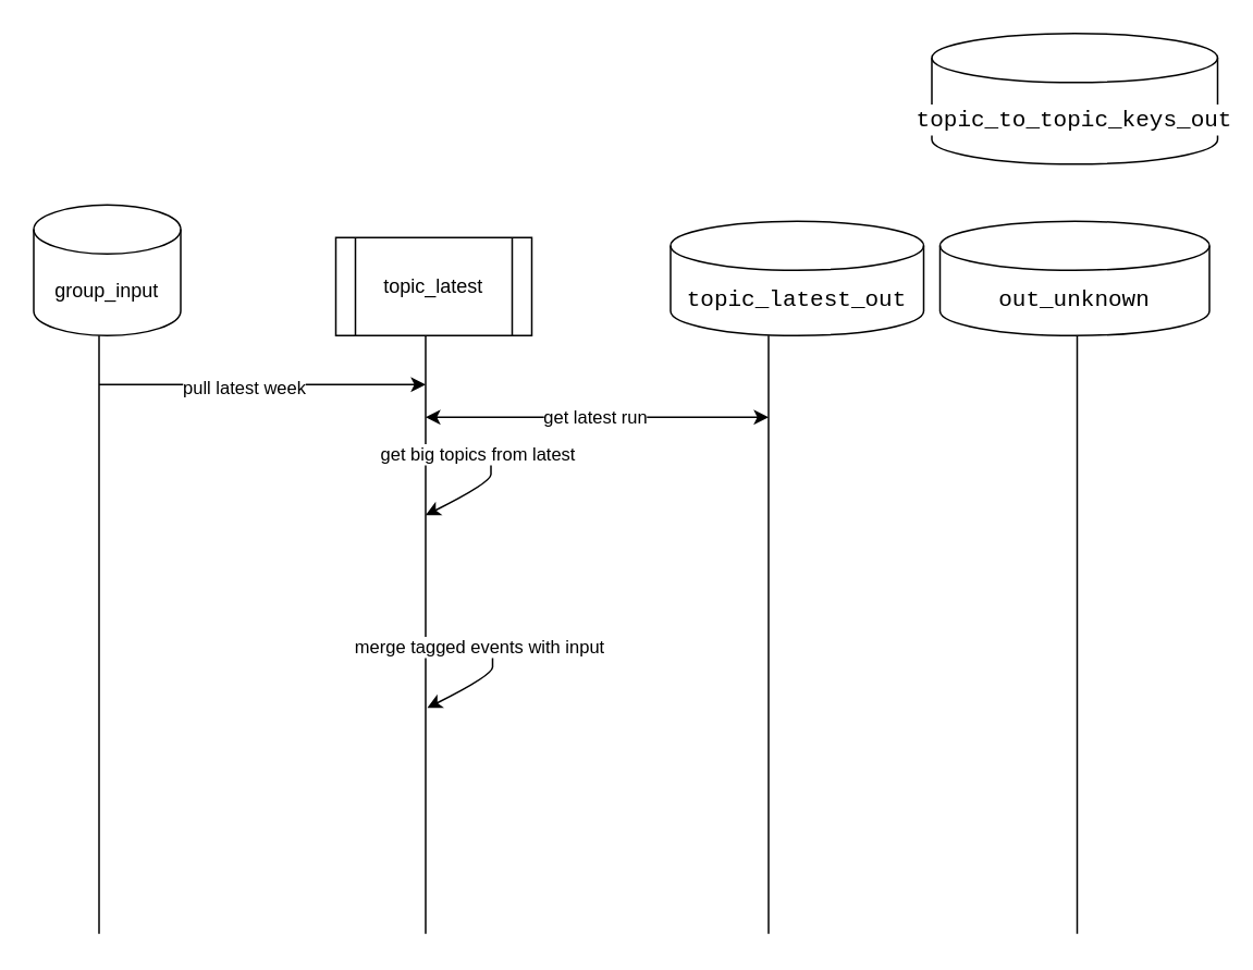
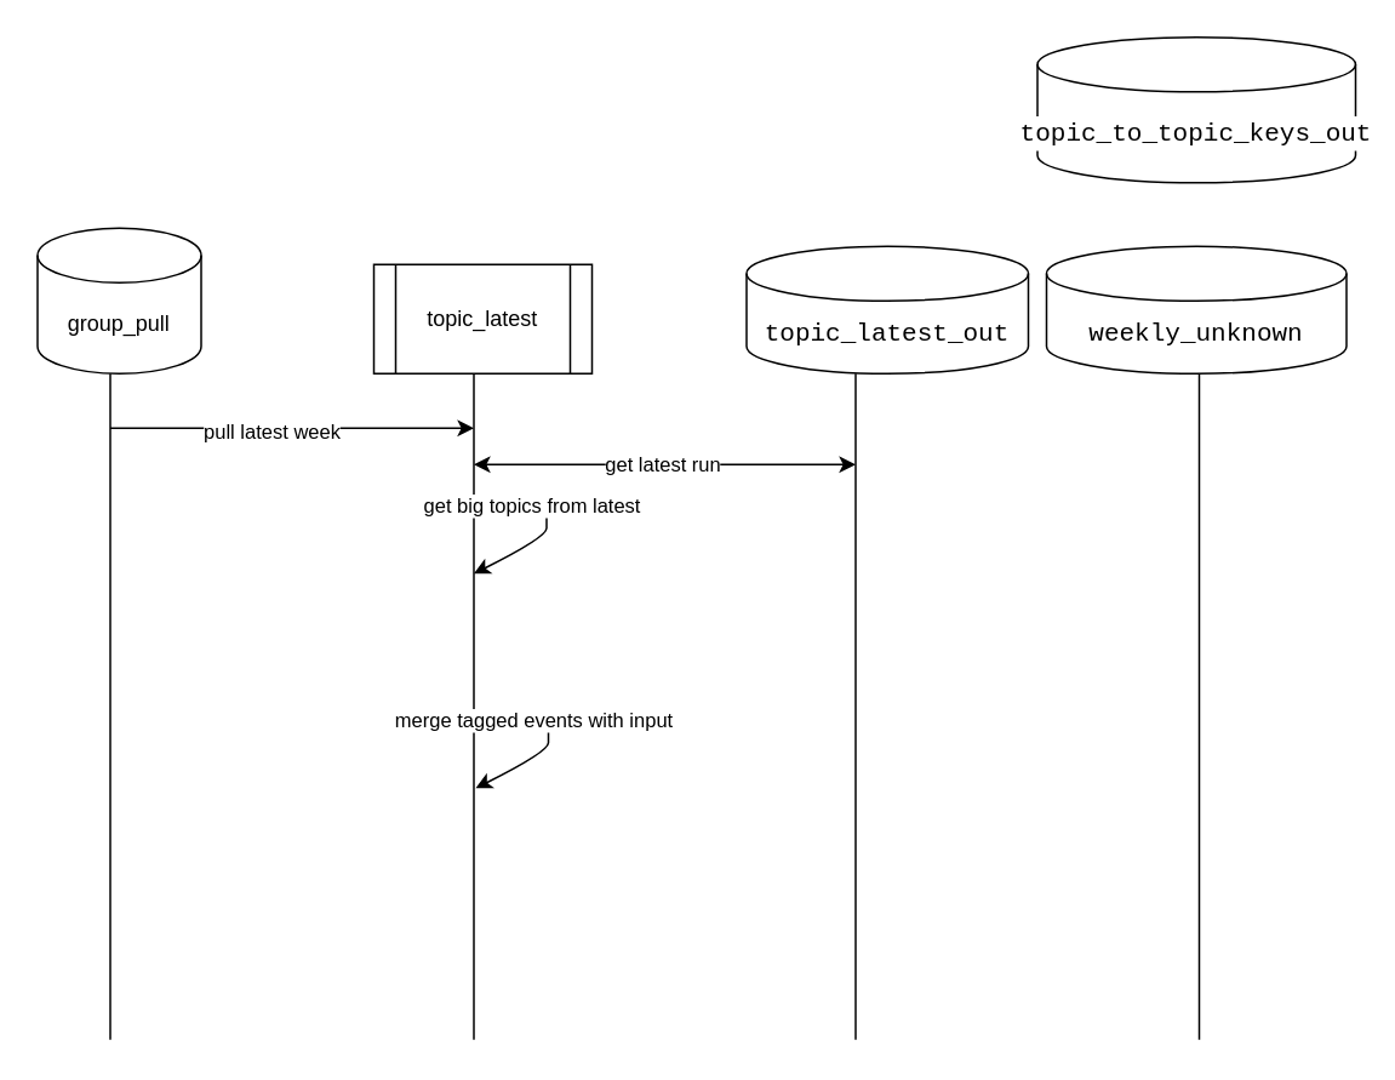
- <mxCell id="2" value="group_input" style="shape=cylinder3;whiteSpace=wrap;html=1;boundedLbl=1;backgroundOutline=1;size=15;" vertex="1" parent="1"><mxGeometry x="20" y="125" width="90" height="80" as="geometry" /></mxCell>
+ <mxCell id="2" value="group_pull" style="shape=cylinder3;whiteSpace=wrap;html=1;boundedLbl=1;backgroundOutline=1;size=15;" vertex="1" parent="1"><mxGeometry x="20" y="125" width="90" height="80" as="geometry" /></mxCell>
- <mxCell id="5" value="&lt;div style=&quot;background-color: rgb(255, 255, 255); font-family: Consolas, &amp;quot;Courier New&amp;quot;, monospace; font-size: 14px; line-height: 19px; white-space: pre;&quot;&gt;&lt;div style=&quot;line-height: 19px;&quot;&gt;&lt;div style=&quot;line-height: 19px;&quot;&gt;out_unknown&lt;/div&gt;&lt;/div&gt;&lt;/div&gt;" style="shape=cylinder3;whiteSpace=wrap;html=1;boundedLbl=1;backgroundOutline=1;size=15;" vertex="1" parent="1"><mxGeometry x="575" y="135" width="165" height="70" as="geometry" /></mxCell>
+ <mxCell id="5" value="&lt;div style=&quot;background-color: rgb(255, 255, 255); font-family: Consolas, &amp;quot;Courier New&amp;quot;, monospace; font-size: 14px; line-height: 19px; white-space: pre;&quot;&gt;&lt;div style=&quot;line-height: 19px;&quot;&gt;&lt;div style=&quot;line-height: 19px;&quot;&gt;weekly_unknown&lt;/div&gt;&lt;/div&gt;&lt;/div&gt;" style="shape=cylinder3;whiteSpace=wrap;html=1;boundedLbl=1;backgroundOutline=1;size=15;" vertex="1" parent="1"><mxGeometry x="575" y="135" width="165" height="70" as="geometry" /></mxCell>
